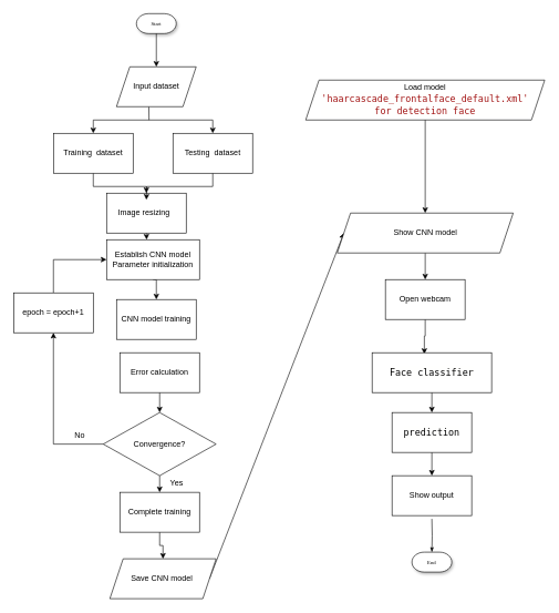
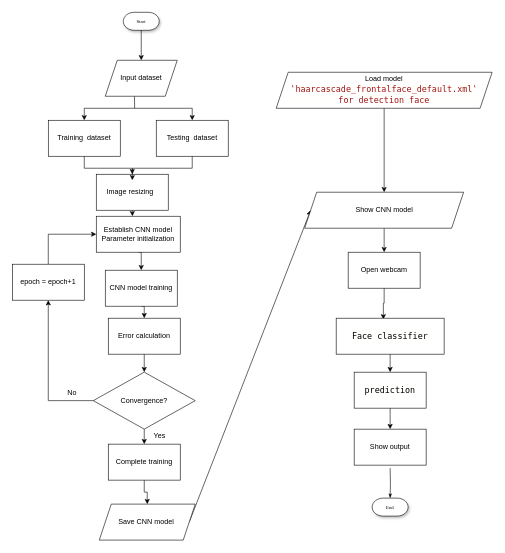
+ <mxCell id="14" style="edgeStyle=orthogonalEdgeStyle;rounded=0;orthogonalLoop=1;jettySize=auto;html=1;exitX=0.5;exitY=1;exitDx=0;exitDy=0;entryX=0.5;entryY=0;entryDx=0;entryDy=0;" edge="1" parent="1" source="15" target="17"><mxGeometry relative="1" as="geometry" /></mxCell>
